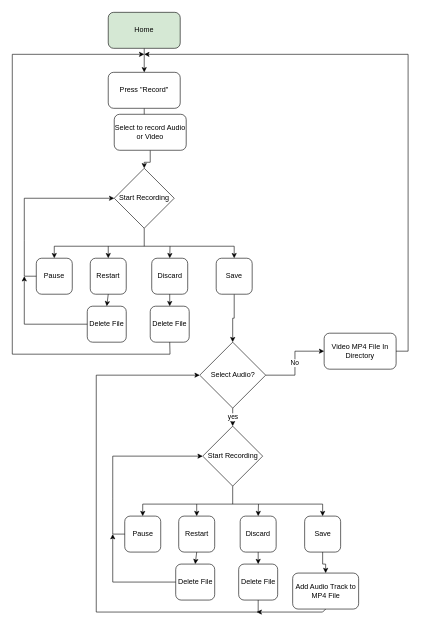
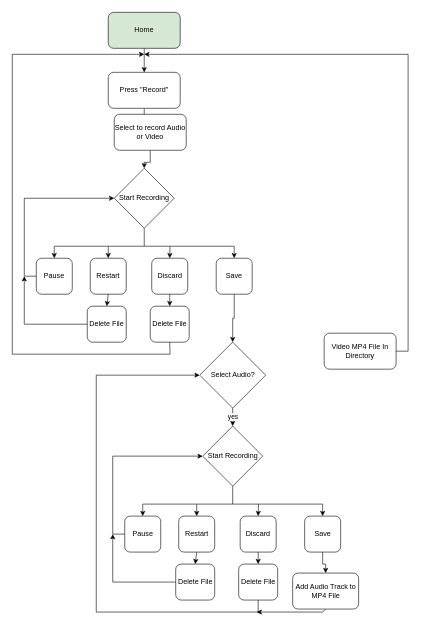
- <mxCell id="23" value="No" style="edgeStyle=orthogonalEdgeStyle;rounded=0;orthogonalLoop=1;jettySize=auto;html=1;" edge="1" parent="1" source="25" target="30"><mxGeometry relative="1" as="geometry" /></mxCell>
